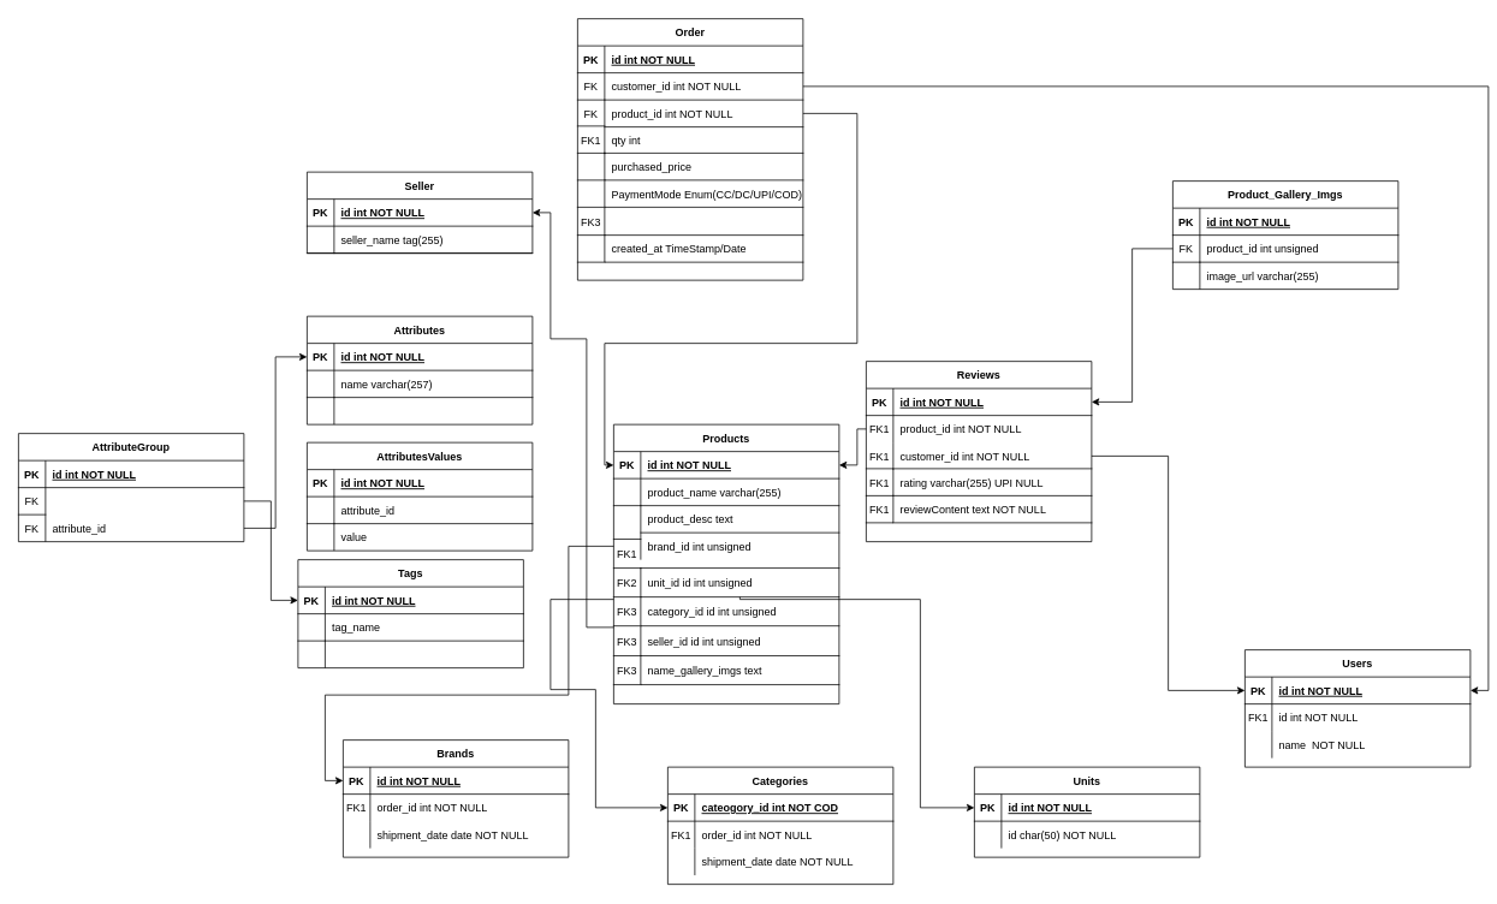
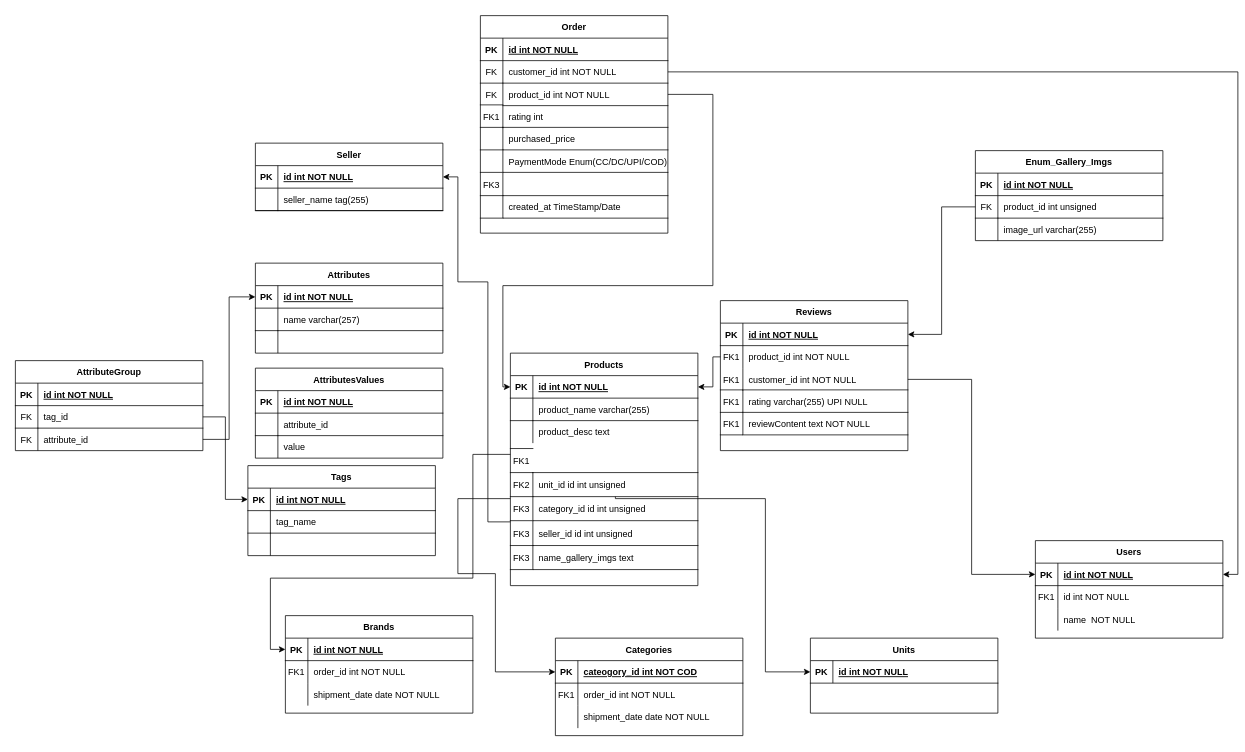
- <mxCell id="135" value="qty int" style="shape=partialRectangle;overflow=hidden;connectable=0;fillColor=none;top=1;left=0;bottom=0;right=0;align=left;spacingLeft=6;" parent="133" vertex="1"><mxGeometry x="30" width="220" height="30" as="geometry"><mxRectangle width="220" height="30" as="alternateBounds" /></mxGeometry></mxCell>
+ <mxCell id="135" value="rating int" style="shape=partialRectangle;overflow=hidden;connectable=0;fillColor=none;top=1;left=0;bottom=0;right=0;align=left;spacingLeft=6;" parent="133" vertex="1"><mxGeometry x="30" width="220" height="30" as="geometry"><mxRectangle width="220" height="30" as="alternateBounds" /></mxGeometry></mxCell>
- <mxCell id="103" value="Product_Gallery_Imgs" style="shape=table;startSize=30;container=1;collapsible=1;childLayout=tableLayout;fixedRows=1;rowLines=0;fontStyle=1;align=center;resizeLast=1;" parent="102" vertex="1"><mxGeometry width="250" height="120" as="geometry" /></mxCell>
+ <mxCell id="103" value="Enum_Gallery_Imgs" style="shape=table;startSize=30;container=1;collapsible=1;childLayout=tableLayout;fixedRows=1;rowLines=0;fontStyle=1;align=center;resizeLast=1;" parent="102" vertex="1"><mxGeometry width="250" height="120" as="geometry" /></mxCell>
+ <mxCell id="161" value="tag_id" style="shape=partialRectangle;overflow=hidden;connectable=0;fillColor=none;top=0;left=0;bottom=1;right=0;align=left;spacingLeft=6;" vertex="1" parent="159"><mxGeometry x="30" width="220" height="30" as="geometry"><mxRectangle width="220" height="30" as="alternateBounds" /></mxGeometry></mxCell>
- <mxCell id="53" value="brand_id int unsigned" style="shape=partialRectangle;overflow=hidden;connectable=0;fillColor=none;top=1;left=0;bottom=0;right=0;align=left;spacingLeft=6;" parent="51" vertex="1"><mxGeometry x="30" width="220" height="30" as="geometry"><mxRectangle width="220" height="30" as="alternateBounds" /></mxGeometry></mxCell>
- <mxCell id="18" value="id char(50) NOT NULL" style="shape=partialRectangle;overflow=hidden;connectable=0;fillColor=none;top=0;left=0;bottom=0;right=0;align=left;spacingLeft=6;" parent="16" vertex="1"><mxGeometry x="30" width="220" height="30" as="geometry"><mxRectangle width="220" height="30" as="alternateBounds" /></mxGeometry></mxCell>
